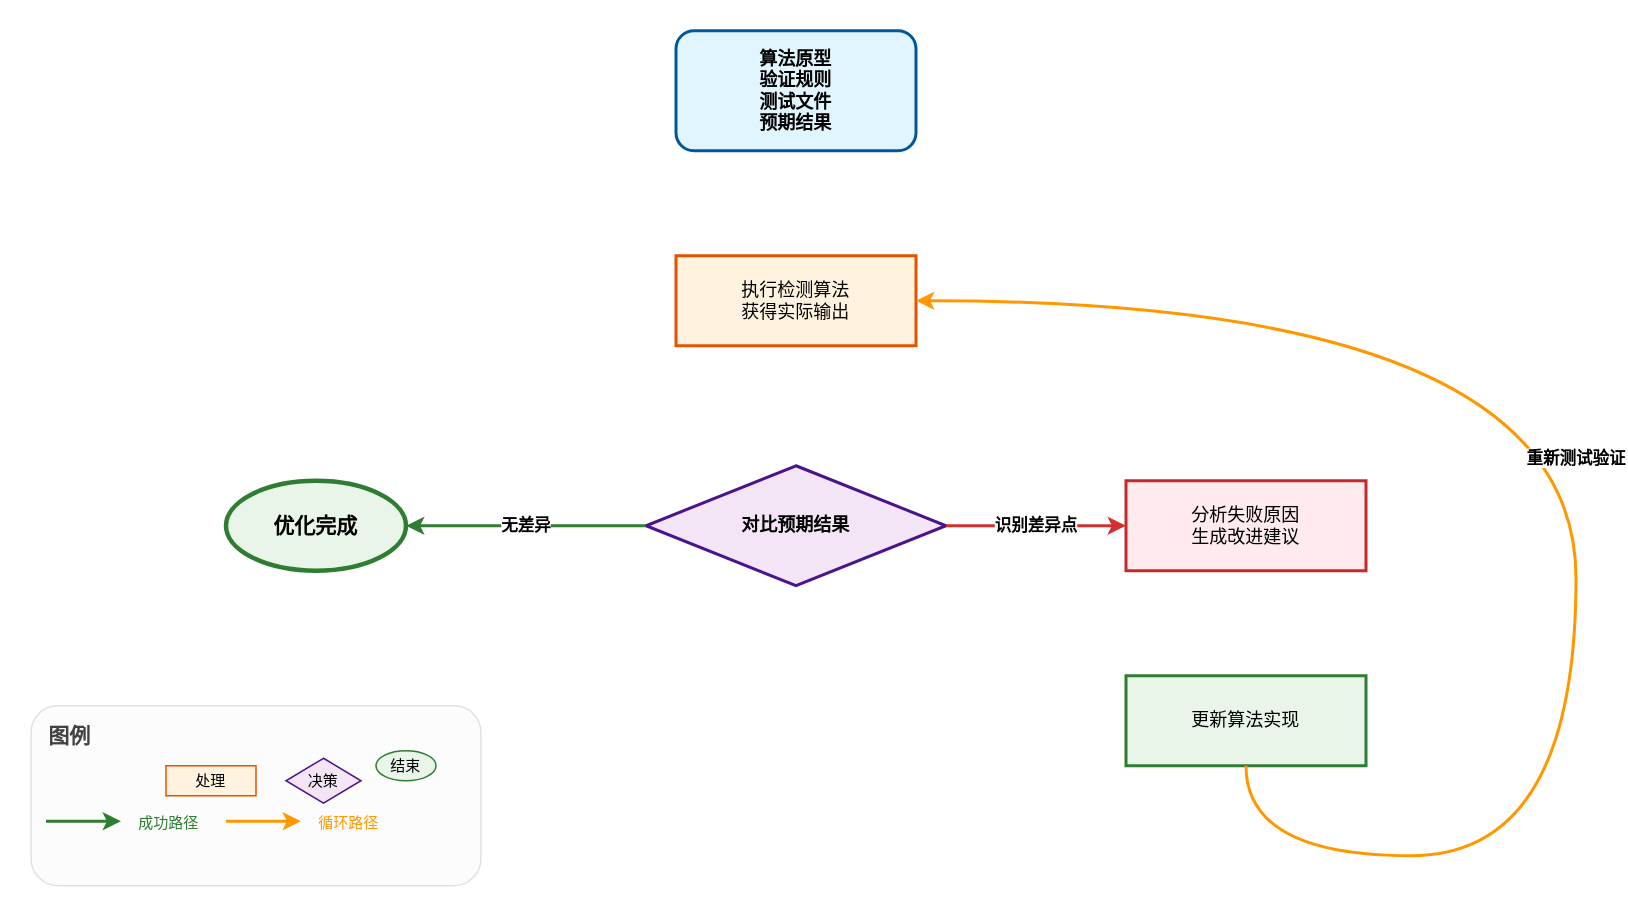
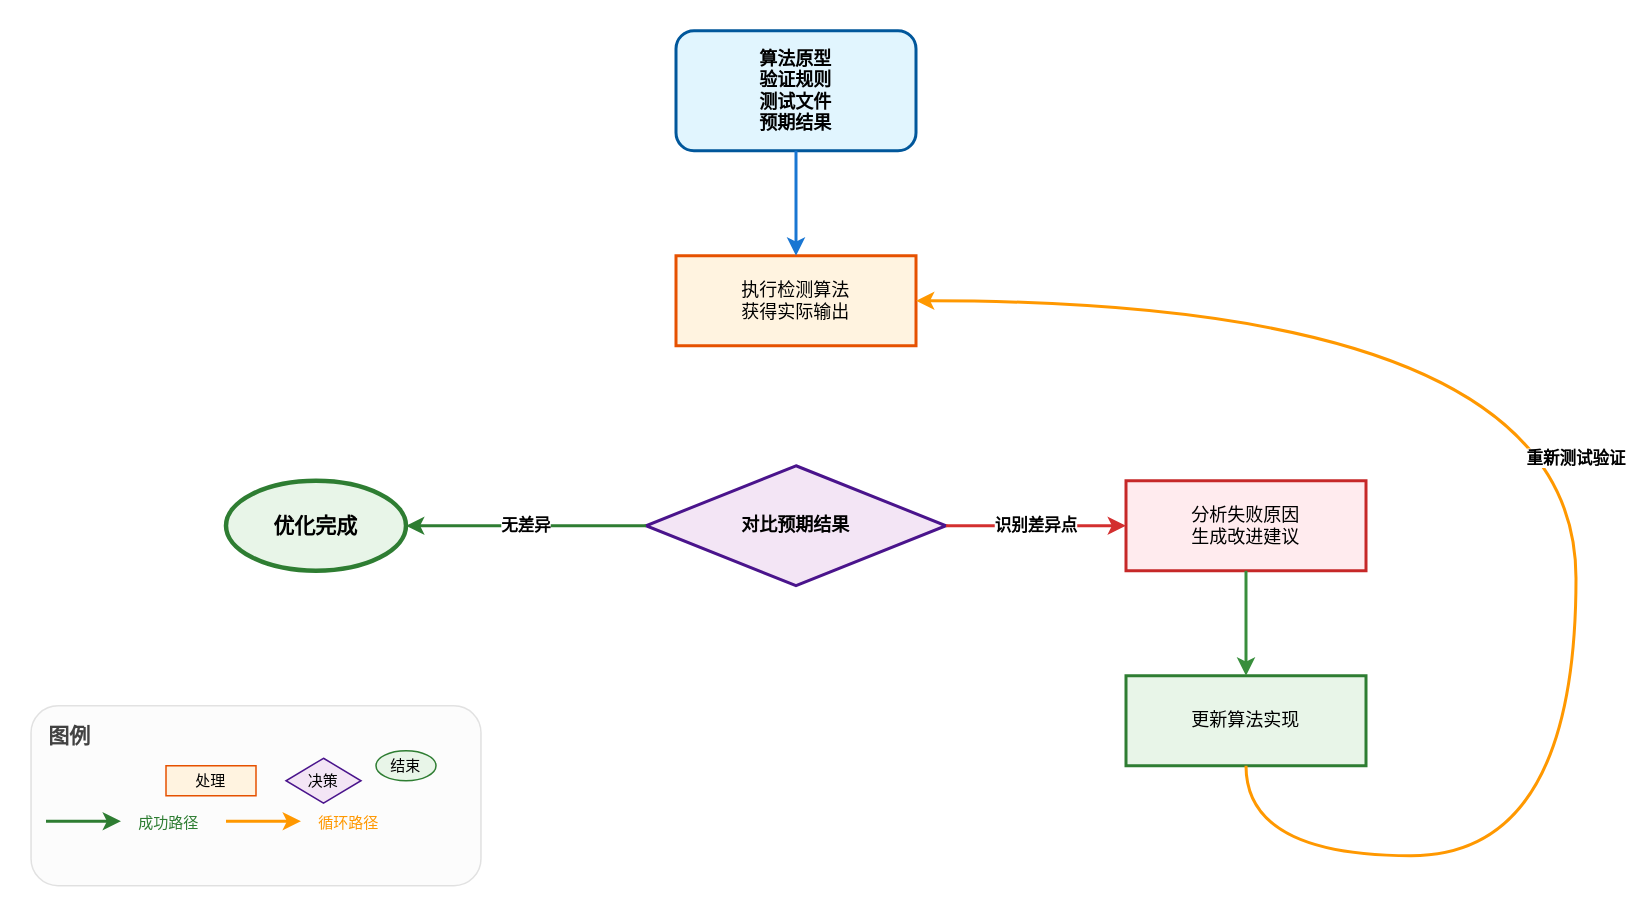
+ <mxCell id="8" value="" style="edgeStyle=orthogonalEdgeStyle;rounded=0;orthogonalLoop=1;jettySize=auto;html=1;strokeWidth=2;strokeColor=#1976d2;" edge="1" parent="1" source="2" target="3"><mxGeometry relative="1" as="geometry" /></mxCell>
+ <mxCell id="10" value="" style="edgeStyle=orthogonalEdgeStyle;rounded=0;orthogonalLoop=1;jettySize=auto;html=1;strokeWidth=2;strokeColor=#388e3c;" edge="1" parent="1" source="5" target="6"><mxGeometry relative="1" as="geometry" /></mxCell>
